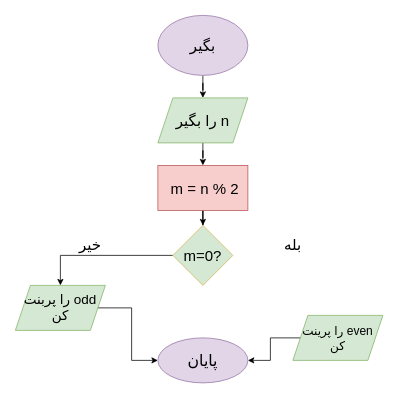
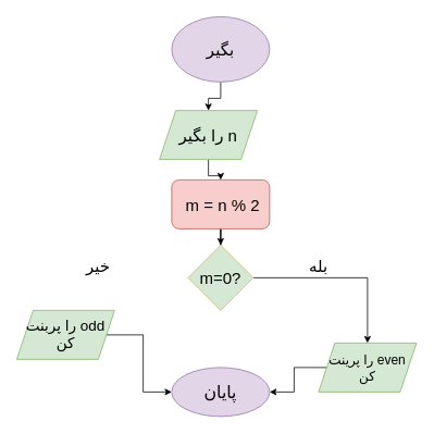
- <mxCell id="5" value="&lt;div style=&quot;direction: rtl;&quot;&gt;&lt;span style=&quot;font-size: 20px; background-color: initial;&quot;&gt;n را بگیر&lt;/span&gt;&lt;/div&gt;" style="shape=parallelogram;perimeter=parallelogramPerimeter;whiteSpace=wrap;html=1;fixedSize=1;fillColor=#d5e8d4;strokeColor=#82b366;" vertex="1" parent="1"><mxGeometry x="210" y="130" width="120" height="60" as="geometry" /></mxCell>
+ <mxCell id="5" value="&lt;div style=&quot;direction: rtl;&quot;&gt;&lt;span style=&quot;font-size: 20px; background-color: initial;&quot;&gt;n را بگیر&lt;/span&gt;&lt;/div&gt;" style="shape=parallelogram;perimeter=parallelogramPerimeter;whiteSpace=wrap;html=1;fixedSize=1;fillColor=#d5e8d4;strokeColor=#82b366;" vertex="1" parent="1"><mxGeometry x="195" y="135" width="120" height="60" as="geometry" /></mxCell>
- <mxCell id="7" value="&lt;font style=&quot;font-size: 20px;&quot;&gt;&amp;nbsp;m = n % 2&lt;/font&gt;" style="rounded=0;whiteSpace=wrap;html=1;fillColor=#f8cecc;strokeColor=#b85450;" vertex="1" parent="1"><mxGeometry x="210" y="220" width="120" height="60" as="geometry" /></mxCell>
+ <mxCell id="7" value="&lt;font style=&quot;font-size: 20px;&quot;&gt;&amp;nbsp;m = n % 2&lt;/font&gt;" style="whiteSpace=wrap;html=1;fillColor=#f8cecc;strokeColor=#b85450;rounded=1;" vertex="1" parent="1"><mxGeometry x="210" y="220" width="120" height="60" as="geometry" /></mxCell>
- <mxCell id="9" style="edgeStyle=orthogonalEdgeStyle;rounded=0;orthogonalLoop=1;jettySize=auto;html=1;entryX=0.5;entryY=0;entryDx=0;entryDy=0;" edge="1" parent="1" source="10" target="12"><mxGeometry relative="1" as="geometry" /></mxCell>
+ <mxCell id="8" style="edgeStyle=orthogonalEdgeStyle;rounded=0;orthogonalLoop=1;jettySize=auto;html=1;entryX=0.5;entryY=0;entryDx=0;entryDy=0;" edge="1" parent="1" source="10" target="14"><mxGeometry relative="1" as="geometry" /></mxCell>
